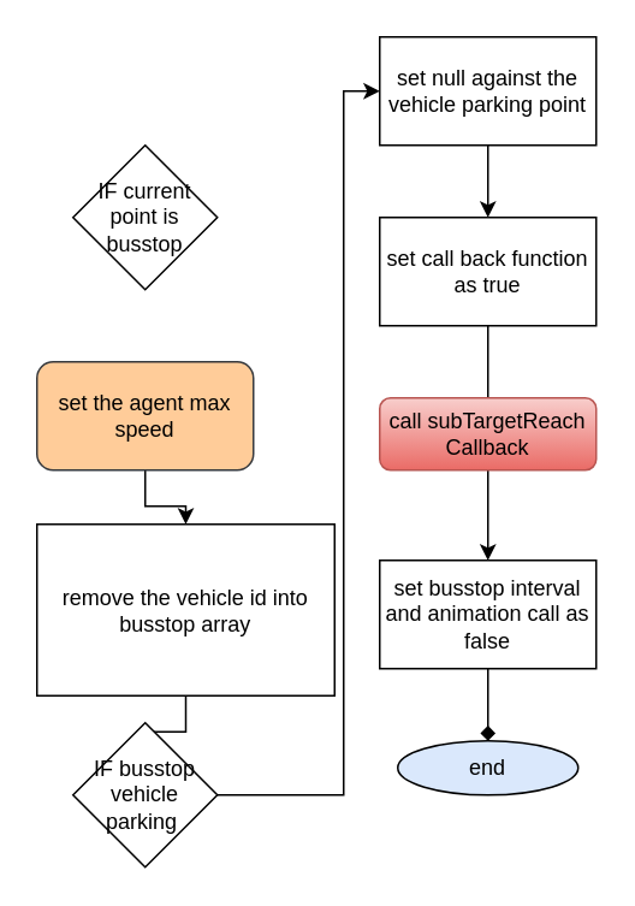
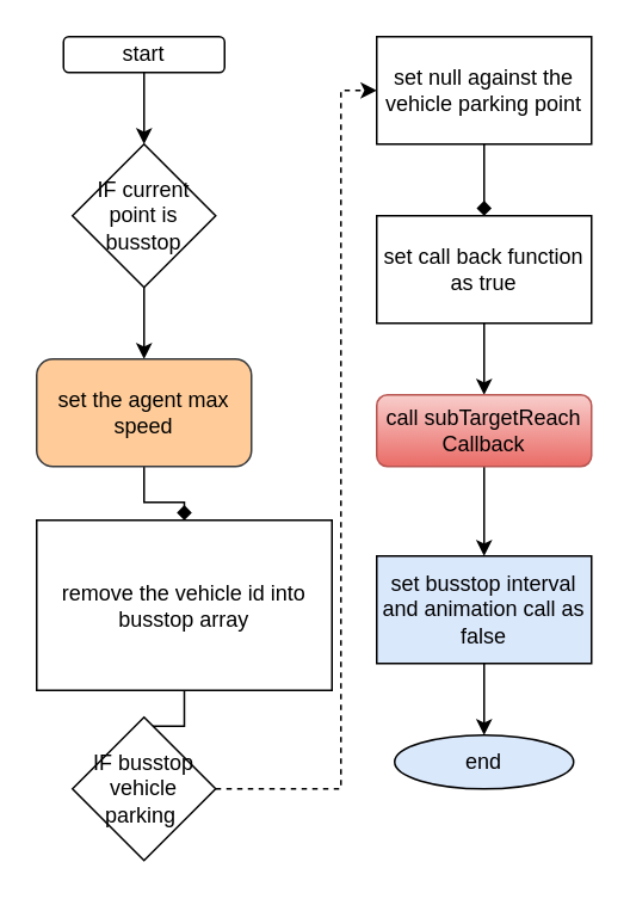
+ <mxCell id="3" value="start" style="rounded=1;whiteSpace=wrap;html=1;" vertex="1" parent="1"><mxGeometry x="35" y="20" width="90" height="20" as="geometry" /></mxCell>
+ <mxCell id="2" value="" style="edgeStyle=orthogonalEdgeStyle;rounded=0;orthogonalLoop=1;jettySize=auto;html=1;" edge="1" parent="1" source="3" target="5"><mxGeometry relative="1" as="geometry" /></mxCell>
- <mxCell id="12" value="" style="edgeStyle=orthogonalEdgeStyle;rounded=0;orthogonalLoop=1;jettySize=auto;html=1;" edge="1" parent="1" source="13" target="15"><mxGeometry relative="1" as="geometry" /></mxCell>
+ <mxCell id="12" value="" style="edgeStyle=orthogonalEdgeStyle;rounded=0;orthogonalLoop=1;jettySize=auto;html=1;endArrow=diamond;" edge="1" parent="1" source="13" target="15"><mxGeometry relative="1" as="geometry" /></mxCell>
+ <mxCell id="4" value="" style="edgeStyle=orthogonalEdgeStyle;rounded=0;orthogonalLoop=1;jettySize=auto;html=1;" edge="1" parent="1" source="5" target="7"><mxGeometry relative="1" as="geometry" /></mxCell>
- <mxCell id="14" value="" style="edgeStyle=orthogonalEdgeStyle;rounded=0;orthogonalLoop=1;jettySize=auto;html=1;endArrow=none;" edge="1" parent="1" source="15" target="17"><mxGeometry relative="1" as="geometry" /></mxCell>
+ <mxCell id="14" value="" style="edgeStyle=orthogonalEdgeStyle;rounded=0;orthogonalLoop=1;jettySize=auto;html=1;" edge="1" parent="1" source="15" target="17"><mxGeometry relative="1" as="geometry" /></mxCell>
- <mxCell id="10" value="" style="edgeStyle=orthogonalEdgeStyle;rounded=0;orthogonalLoop=1;jettySize=auto;html=1;" edge="1" parent="1" source="11" target="13"><mxGeometry relative="1" as="geometry"><Array as="points"><mxPoint x="190" y="440" /><mxPoint x="190" y="50" /></Array></mxGeometry></mxCell>
+ <mxCell id="10" value="" style="edgeStyle=orthogonalEdgeStyle;rounded=0;orthogonalLoop=1;jettySize=auto;html=1;dashed=1;" edge="1" parent="1" source="11" target="13"><mxGeometry relative="1" as="geometry"><Array as="points"><mxPoint x="190" y="440" /><mxPoint x="190" y="50" /></Array></mxGeometry></mxCell>
- <mxCell id="6" value="" style="edgeStyle=orthogonalEdgeStyle;rounded=0;orthogonalLoop=1;jettySize=auto;html=1;" edge="1" parent="1" source="7" target="9"><mxGeometry relative="1" as="geometry" /></mxCell>
+ <mxCell id="6" value="" style="edgeStyle=orthogonalEdgeStyle;rounded=0;orthogonalLoop=1;jettySize=auto;html=1;endArrow=diamond;" edge="1" parent="1" source="7" target="9"><mxGeometry relative="1" as="geometry" /></mxCell>
- <mxCell id="19" value="set busstop interval and animation call as false" style="whiteSpace=wrap;html=1;rounded=0;" vertex="1" parent="1"><mxGeometry x="210" y="310" width="120" height="60" as="geometry" /></mxCell>
+ <mxCell id="19" value="set busstop interval and animation call as false" style="whiteSpace=wrap;html=1;rounded=0;fillColor=#dae8fc;" vertex="1" parent="1"><mxGeometry x="210" y="310" width="120" height="60" as="geometry" /></mxCell>
- <mxCell id="18" value="" style="edgeStyle=orthogonalEdgeStyle;rounded=0;orthogonalLoop=1;jettySize=auto;html=1;endArrow=diamond;" edge="1" parent="1" source="19" target="20"><mxGeometry relative="1" as="geometry" /></mxCell>
+ <mxCell id="18" value="" style="edgeStyle=orthogonalEdgeStyle;rounded=0;orthogonalLoop=1;jettySize=auto;html=1;" edge="1" parent="1" source="19" target="20"><mxGeometry relative="1" as="geometry" /></mxCell>
